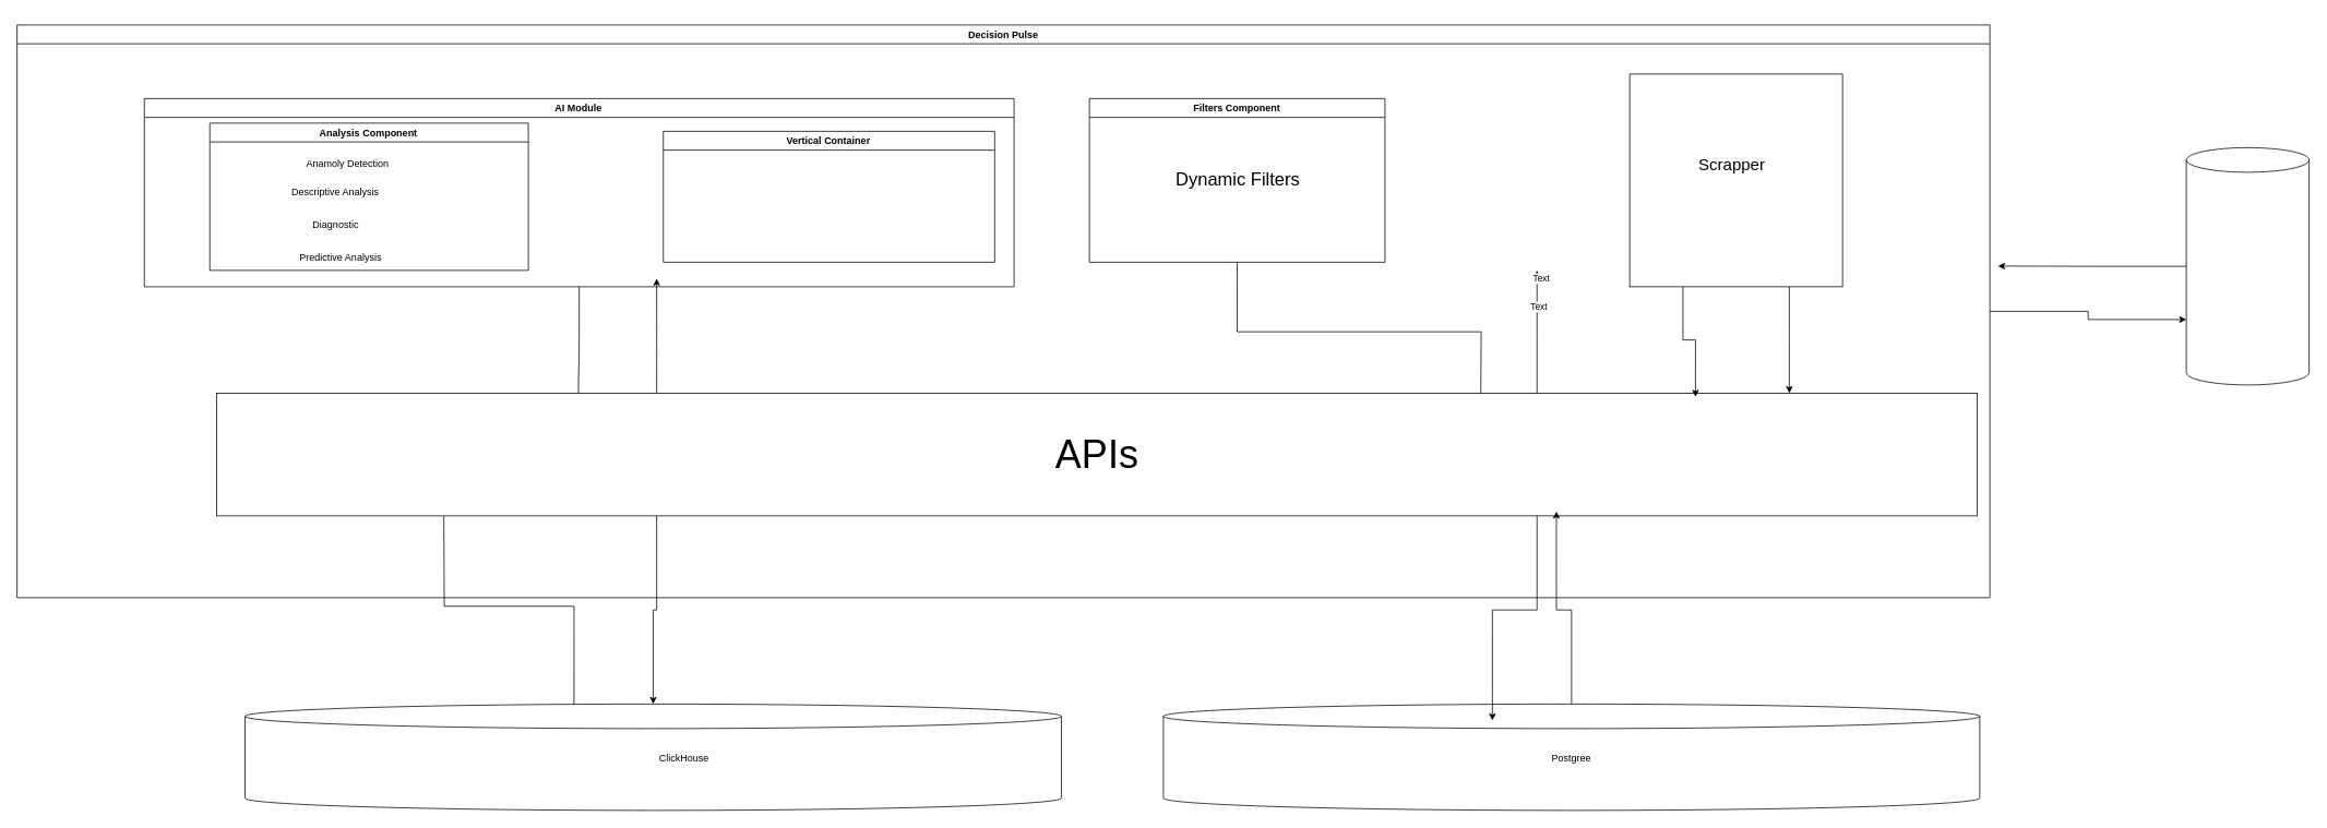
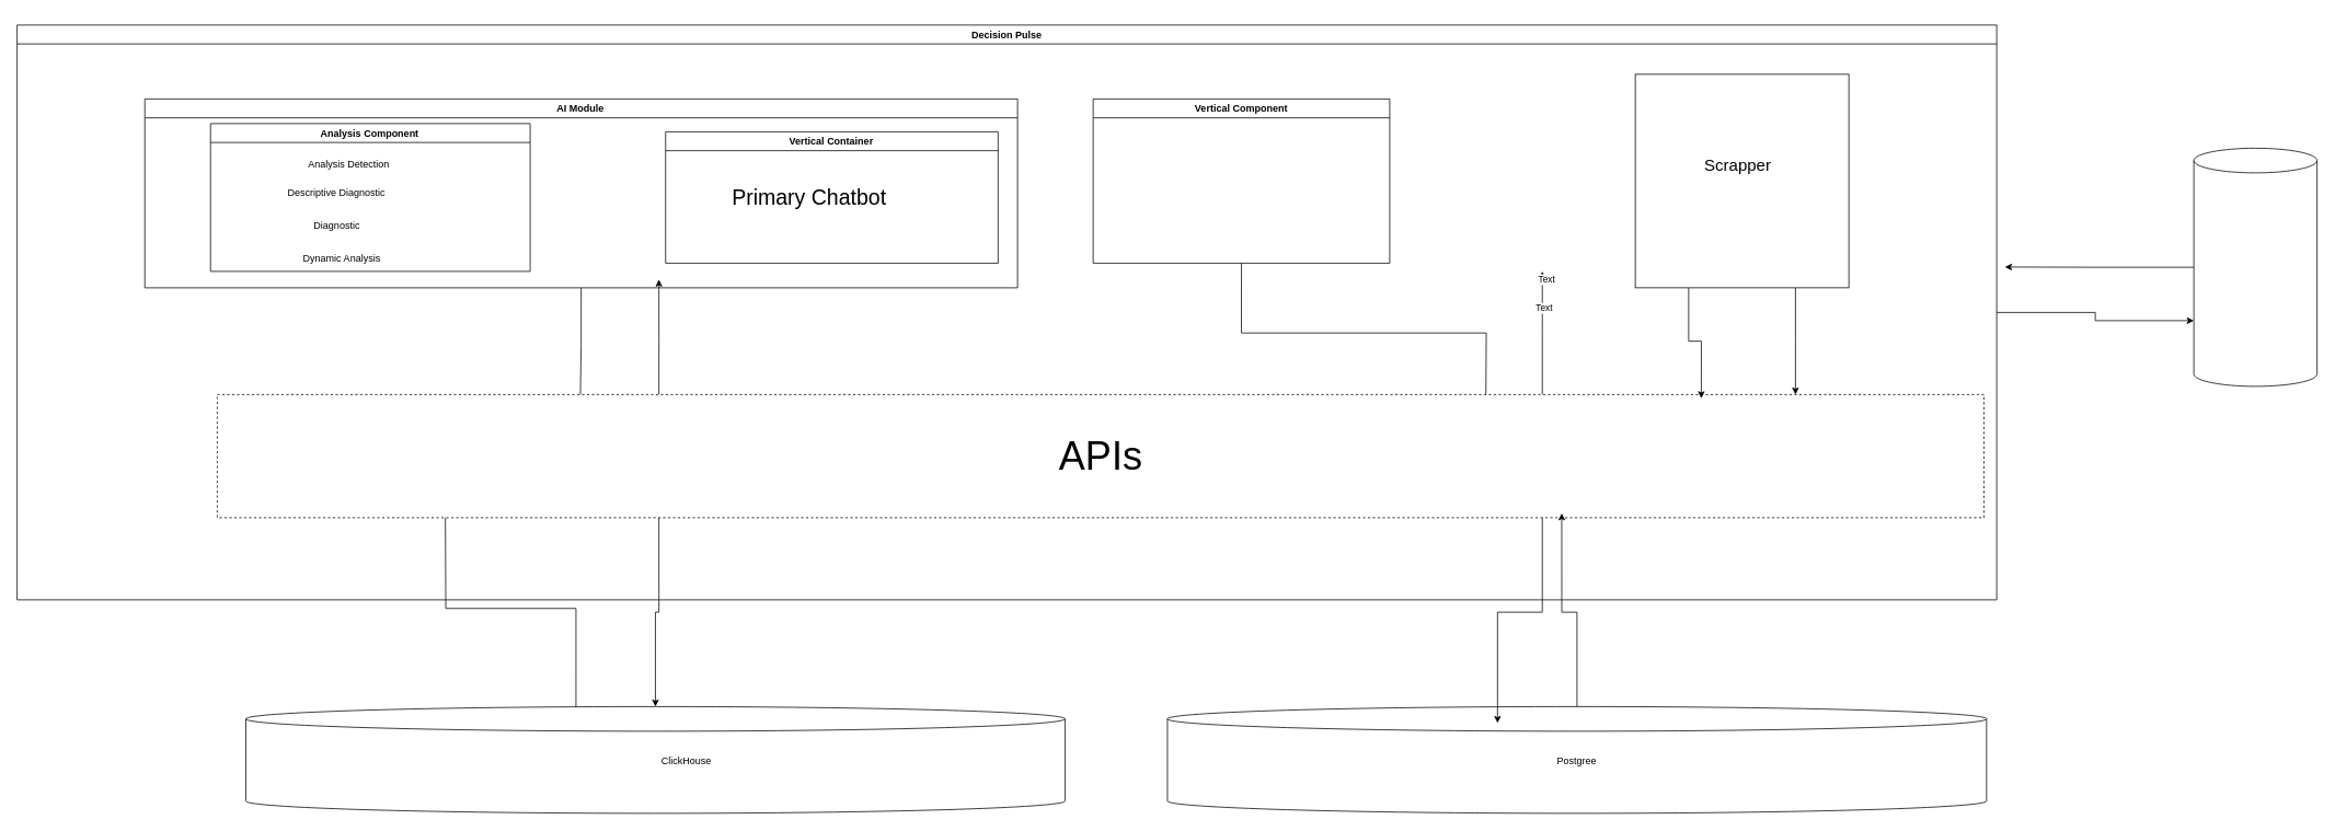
- <mxCell id="19" value="Filters Component" style="swimlane;whiteSpace=wrap;html=1;" vertex="1" parent="7"><mxGeometry x="1310" y="90" width="361.08" height="200" as="geometry" /></mxCell>
+ <mxCell id="19" value="Vertical Component" style="swimlane;whiteSpace=wrap;html=1;" vertex="1" parent="7"><mxGeometry x="1310" y="90" width="361.08" height="200" as="geometry" /></mxCell>
- <mxCell id="13" value="Anamoly Detection" style="text;html=1;align=center;verticalAlign=middle;whiteSpace=wrap;rounded=0;" vertex="1" parent="12"><mxGeometry x="-26.355" y="35" width="389.603" height="30" as="geometry" /></mxCell>
+ <mxCell id="13" value="Analysis Detection" style="text;html=1;align=center;verticalAlign=middle;whiteSpace=wrap;rounded=0;" vertex="1" parent="12"><mxGeometry x="-26.355" y="35" width="389.603" height="30" as="geometry" /></mxCell>
- <mxCell id="20" value="&lt;font style=&quot;font-size: 22px;&quot;&gt;Dynamic Filters&lt;/font&gt;" style="text;html=1;align=center;verticalAlign=middle;resizable=0;points=[];autosize=1;strokeColor=none;fillColor=none;" vertex="1" parent="19"><mxGeometry x="90.539" y="80" width="180" height="40" as="geometry" /></mxCell>
- <mxCell id="15" value="Descriptive Analysis" style="text;html=1;align=center;verticalAlign=middle;whiteSpace=wrap;rounded=0;" vertex="1" parent="14"><mxGeometry x="25.914" y="40" width="415.517" height="30" as="geometry" /></mxCell>
+ <mxCell id="15" value="Descriptive Diagnostic" style="text;html=1;align=center;verticalAlign=middle;whiteSpace=wrap;rounded=0;" vertex="1" parent="14"><mxGeometry x="25.914" y="40" width="415.517" height="30" as="geometry" /></mxCell>
+ <mxCell id="11" value="&lt;font style=&quot;font-size: 26px;&quot;&gt;Primary Chatbot&lt;/font&gt;" style="text;html=1;align=center;verticalAlign=middle;resizable=0;points=[];autosize=1;strokeColor=none;fillColor=none;" vertex="1" parent="10"><mxGeometry x="69.256" y="60" width="210" height="40" as="geometry" /></mxCell>
- <mxCell id="17" value="Predictive Analysis" style="text;html=1;align=center;verticalAlign=middle;whiteSpace=wrap;rounded=0;" vertex="1" parent="14"><mxGeometry x="25.914" y="120" width="429.368" height="30" as="geometry" /></mxCell>
+ <mxCell id="17" value="Dynamic Analysis" style="text;html=1;align=center;verticalAlign=middle;whiteSpace=wrap;rounded=0;" vertex="1" parent="14"><mxGeometry x="25.914" y="120" width="429.368" height="30" as="geometry" /></mxCell>
- <mxCell id="29" value="&lt;font style=&quot;font-size: 48px;&quot;&gt;APIs&lt;/font&gt;" style="rounded=0;whiteSpace=wrap;html=1;" vertex="1" parent="6"><mxGeometry x="103.656" y="460" width="2150.86" height="150" as="geometry" /></mxCell>
+ <mxCell id="29" value="&lt;font style=&quot;font-size: 48px;&quot;&gt;APIs&lt;/font&gt;" style="rounded=0;whiteSpace=wrap;html=1;dashed=1;" vertex="1" parent="6"><mxGeometry x="103.656" y="460" width="2150.86" height="150" as="geometry" /></mxCell>
